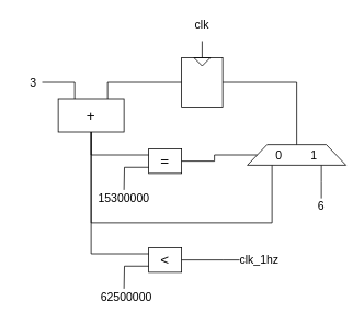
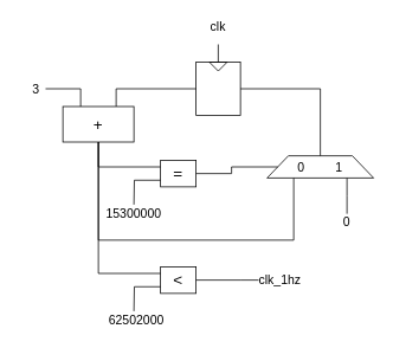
- <mxCell id="16" value="6" style="text;html=1;strokeColor=none;fillColor=none;align=center;verticalAlign=middle;whiteSpace=wrap;rounded=0;labelBackgroundColor=none;fontSize=14;" vertex="1" parent="1"><mxGeometry x="370" y="240" width="40" height="20" as="geometry" /></mxCell>
+ <mxCell id="16" value="0" style="text;html=1;strokeColor=none;fillColor=none;align=center;verticalAlign=middle;whiteSpace=wrap;rounded=0;labelBackgroundColor=none;fontSize=14;" vertex="1" parent="1"><mxGeometry x="370" y="240" width="40" height="20" as="geometry" /></mxCell>
- <mxCell id="20" value="62500000" style="text;html=1;strokeColor=none;fillColor=none;align=center;verticalAlign=middle;whiteSpace=wrap;rounded=0;labelBackgroundColor=none;fontSize=14;" vertex="1" parent="1"><mxGeometry x="132.5" y="350" width="40" height="20" as="geometry" /></mxCell>
+ <mxCell id="20" value="62502000" style="text;html=1;strokeColor=none;fillColor=none;align=center;verticalAlign=middle;whiteSpace=wrap;rounded=0;labelBackgroundColor=none;fontSize=14;" vertex="1" parent="1"><mxGeometry x="132.5" y="350" width="40" height="20" as="geometry" /></mxCell>
